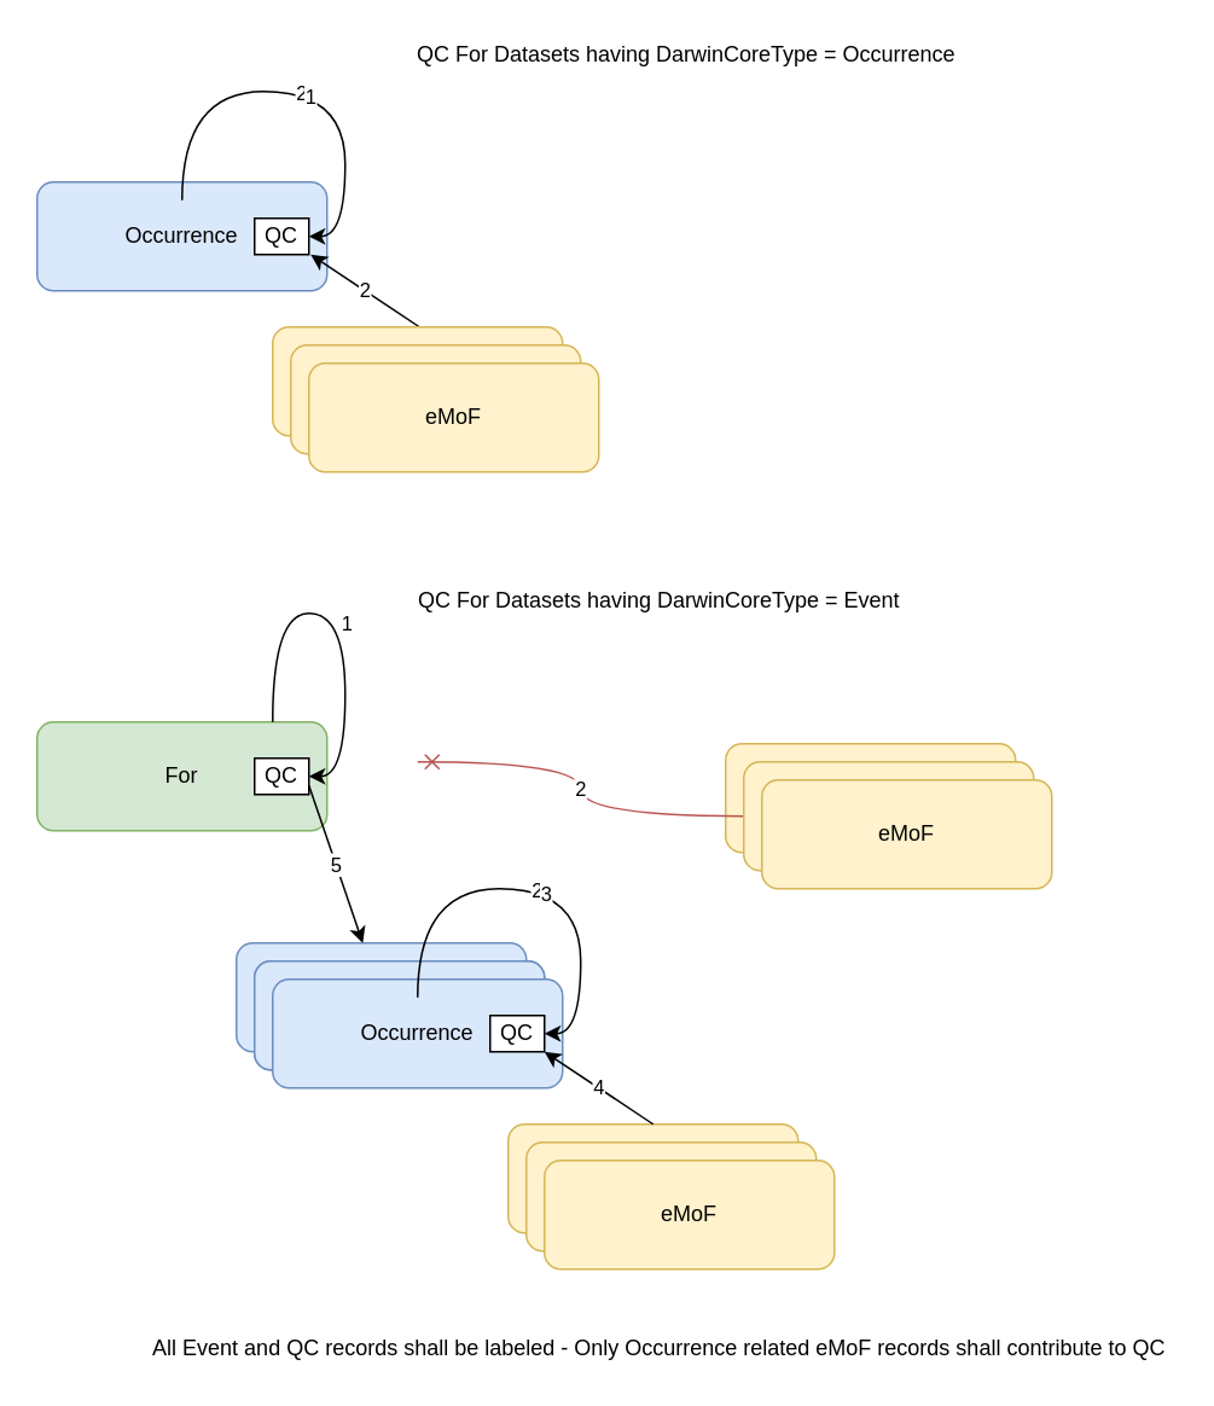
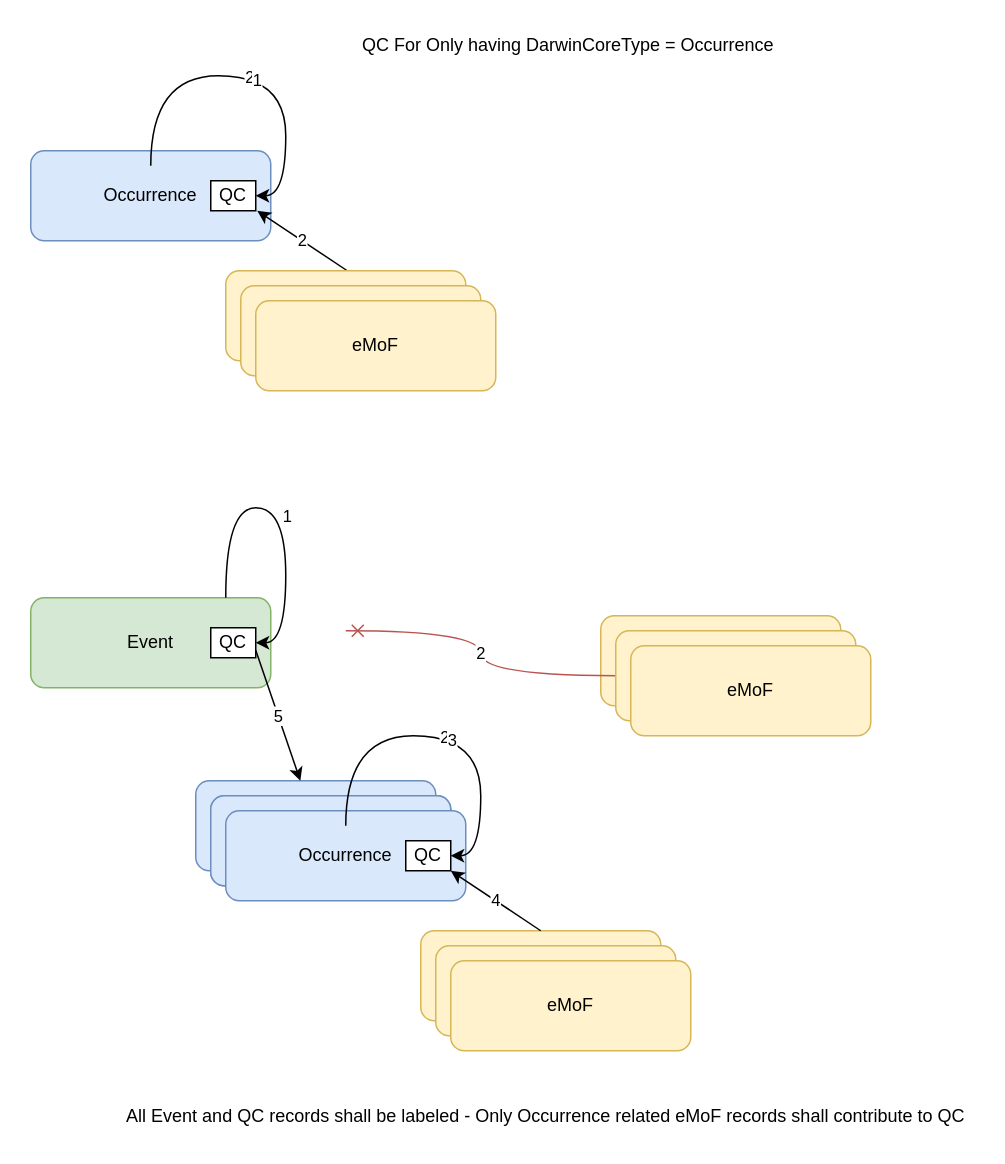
- <mxCell id="12" value="QC For Datasets having DarwinCoreType = Occurrence" style="text;html=1;resizable=0;autosize=1;align=center;verticalAlign=middle;points=[];fillColor=none;strokeColor=none;rounded=0;" parent="1" vertex="1"><mxGeometry x="223" y="20" width="310" height="20" as="geometry" /></mxCell>
+ <mxCell id="12" value="QC For Only having DarwinCoreType = Occurrence" style="text;html=1;resizable=0;autosize=1;align=center;verticalAlign=middle;points=[];fillColor=none;strokeColor=none;rounded=0;" parent="1" vertex="1"><mxGeometry x="223" y="20" width="310" height="20" as="geometry" /></mxCell>
- <mxCell id="16" value="QC For Datasets having DarwinCoreType = Event" style="text;html=1;resizable=0;autosize=1;align=center;verticalAlign=middle;points=[];fillColor=none;strokeColor=none;rounded=0;" parent="1" vertex="1"><mxGeometry x="223" y="321" width="280" height="20" as="geometry" /></mxCell>
- <mxCell id="17" value="For" style="rounded=1;whiteSpace=wrap;html=1;fillColor=#d5e8d4;strokeColor=#82b366;" parent="1" vertex="1"><mxGeometry x="20" y="398" width="160" height="60" as="geometry" /></mxCell>
+ <mxCell id="17" value="Event" style="rounded=1;whiteSpace=wrap;html=1;fillColor=#d5e8d4;strokeColor=#82b366;" parent="1" vertex="1"><mxGeometry x="20" y="398" width="160" height="60" as="geometry" /></mxCell>
